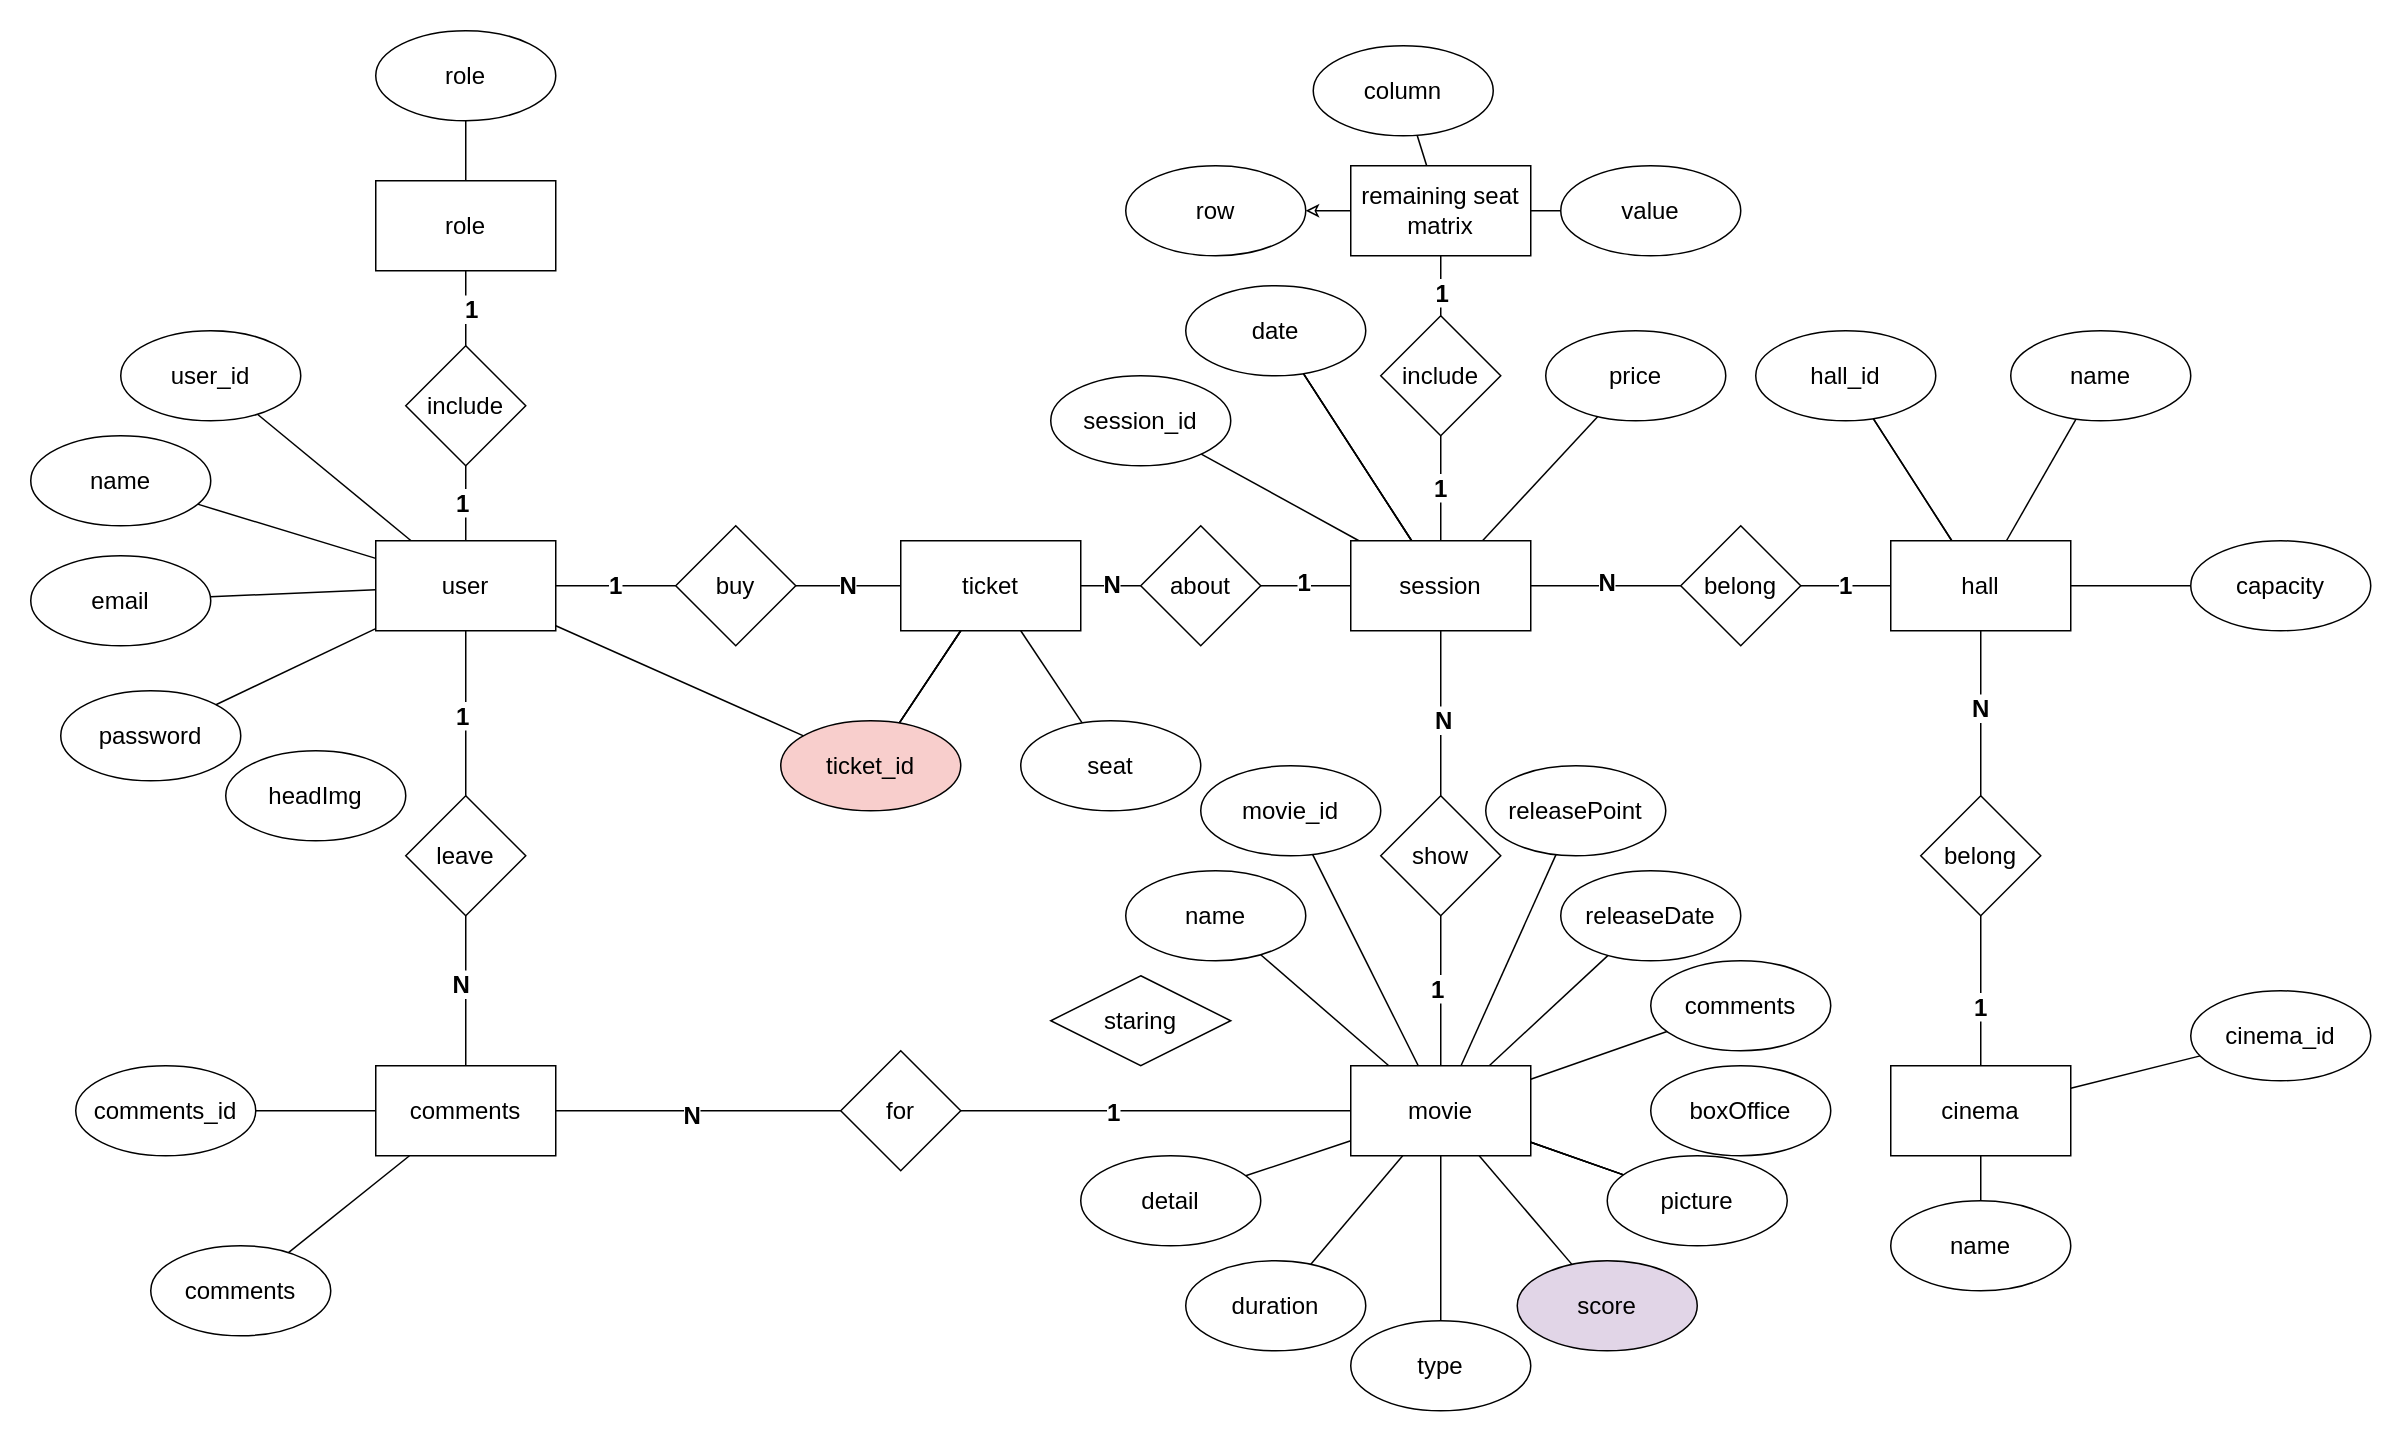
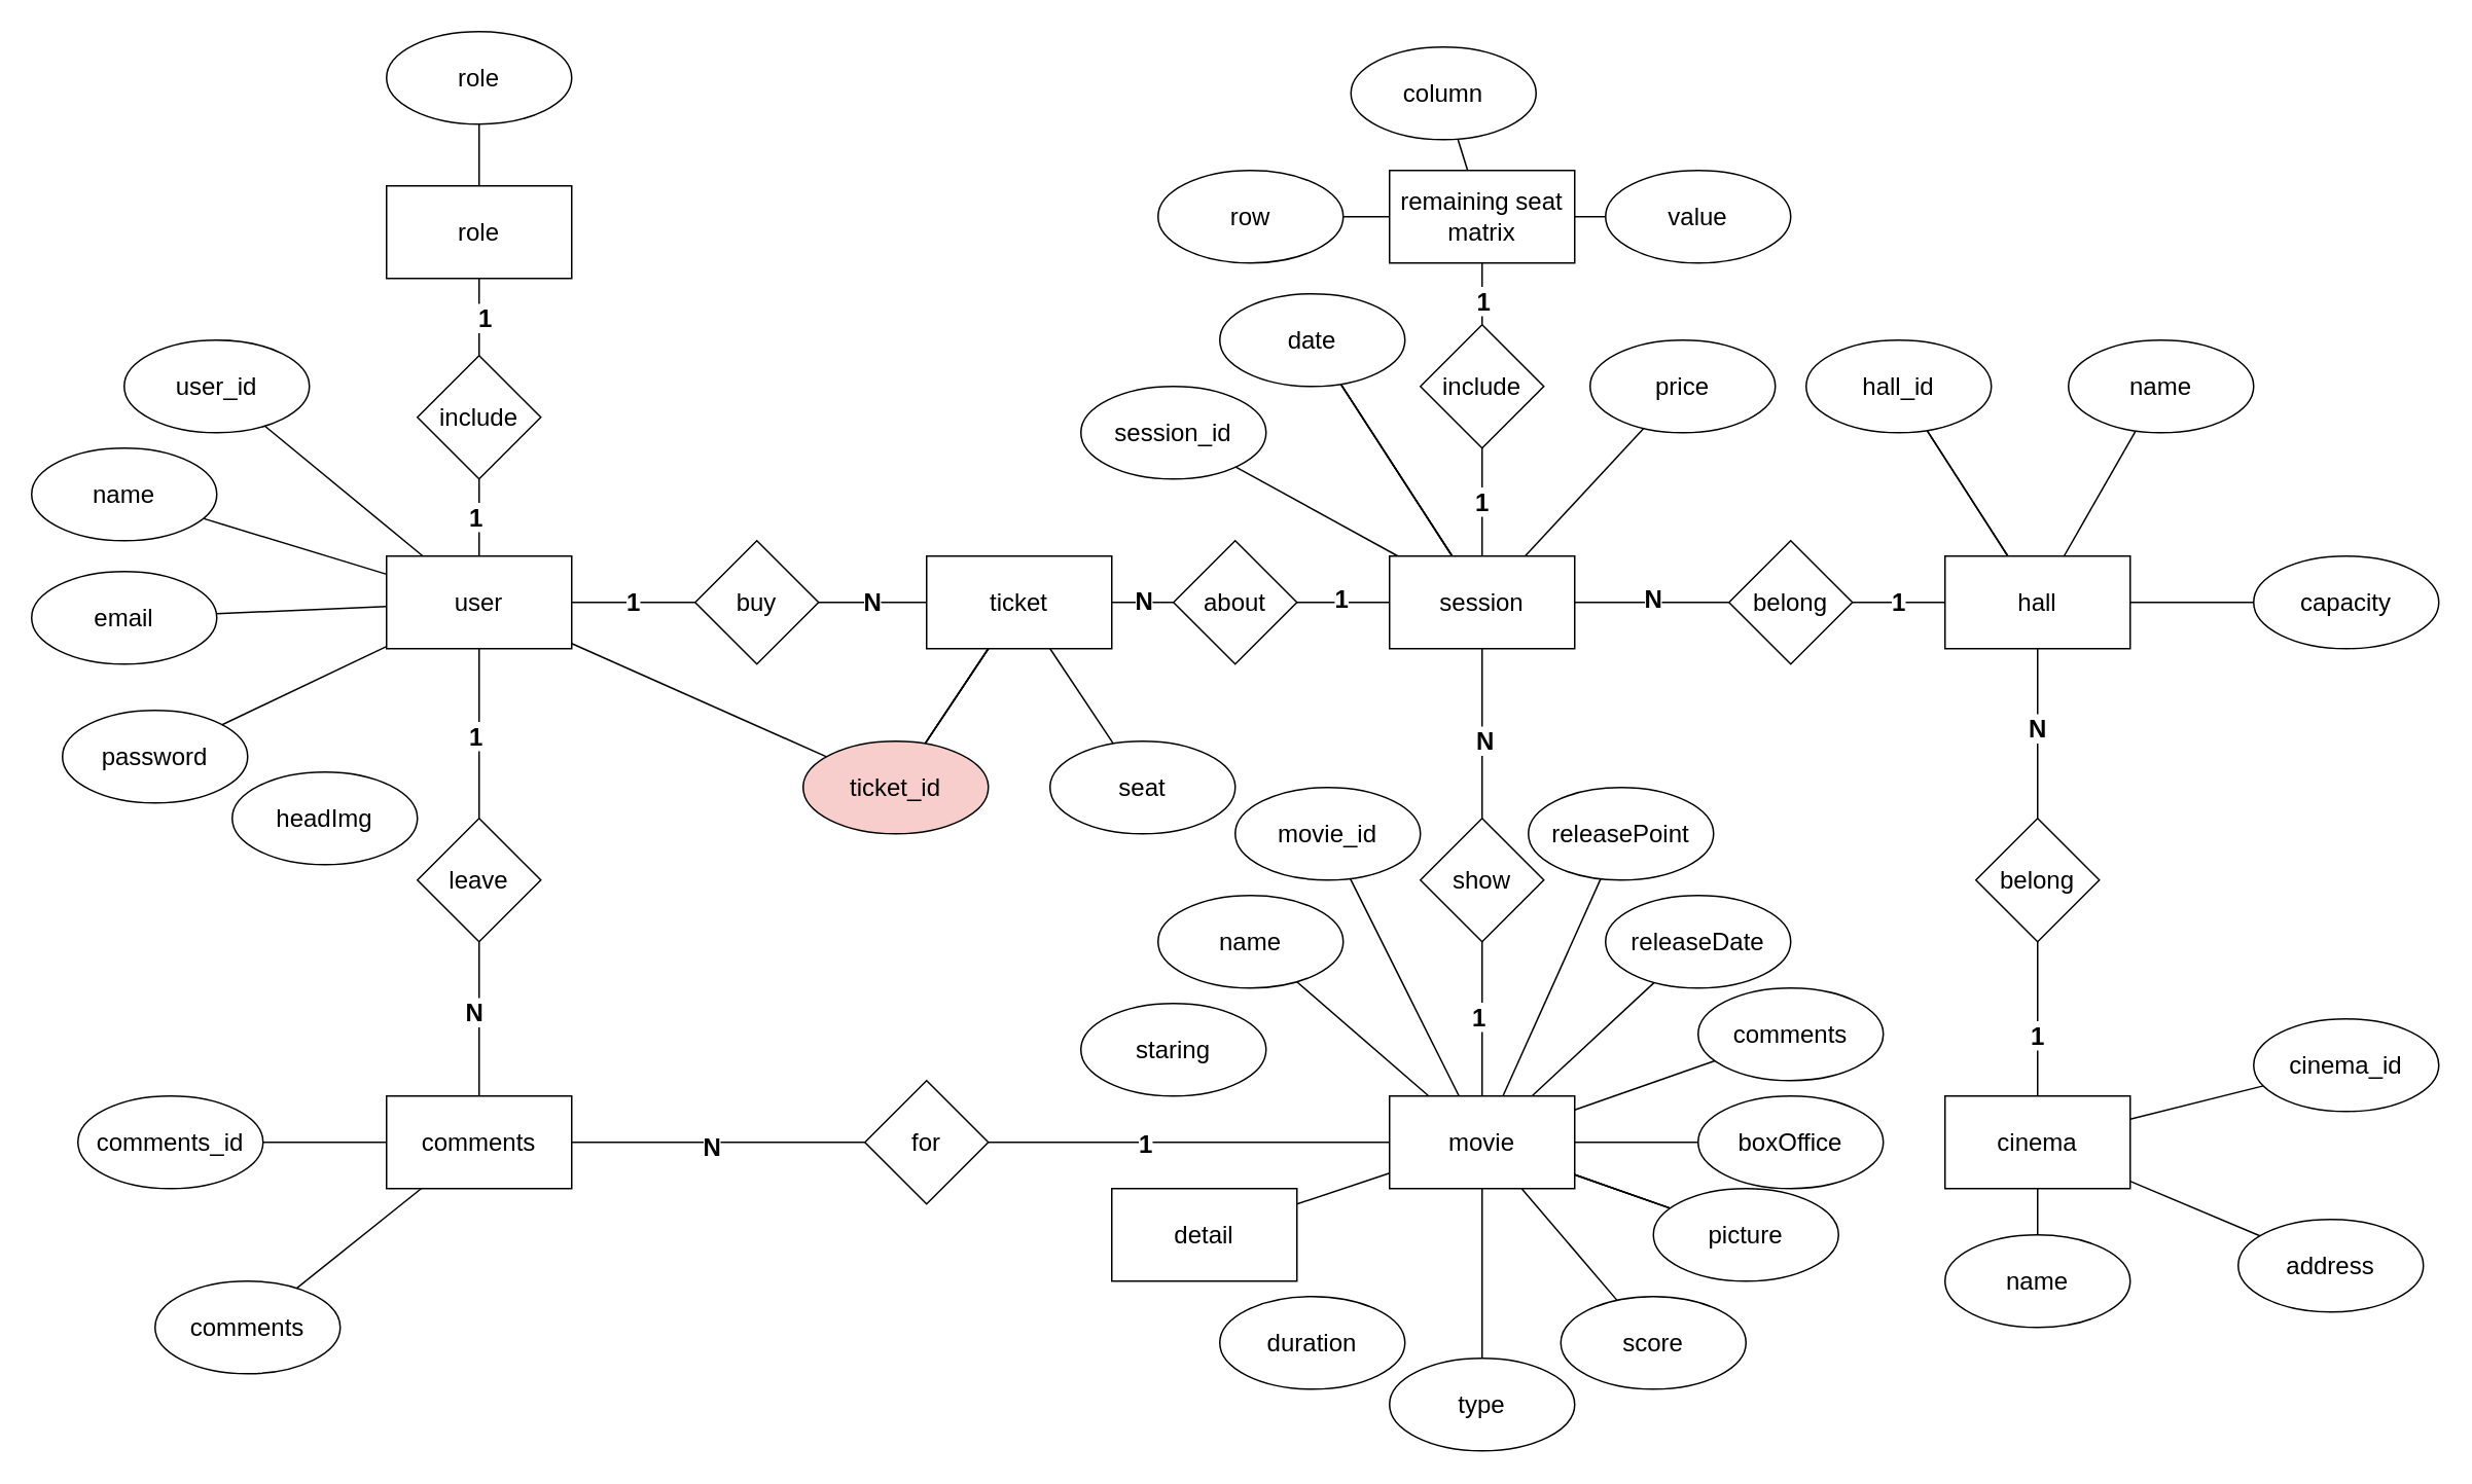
- <mxCell id="50" value="" style="edgeStyle=none;rounded=0;orthogonalLoop=1;jettySize=auto;html=1;fontSize=16;endArrow=classic;endFill=0;" edge="1" parent="1" source="53" target="54"><mxGeometry relative="1" as="geometry" /></mxCell>
+ <mxCell id="50" value="" style="edgeStyle=none;rounded=0;orthogonalLoop=1;jettySize=auto;html=1;fontSize=16;endArrow=none;endFill=0;" edge="1" parent="1" source="53" target="54"><mxGeometry relative="1" as="geometry" /></mxCell>
- <mxCell id="116" value="staring" style="rhombus;whiteSpace=wrap;html=1;fontSize=16;" vertex="1" parent="1"><mxGeometry x="700" y="650" width="120" height="60" as="geometry" /></mxCell>
+ <mxCell id="116" value="staring" style="ellipse;whiteSpace=wrap;html=1;fontSize=16;rounded=0;" vertex="1" parent="1"><mxGeometry x="700" y="650" width="120" height="60" as="geometry" /></mxCell>
+ <mxCell id="80" value="" style="edgeStyle=none;rounded=0;orthogonalLoop=1;jettySize=auto;html=1;fontSize=16;endArrow=none;endFill=0;" edge="1" parent="1" source="81" target="84"><mxGeometry relative="1" as="geometry" /></mxCell>
- <mxCell id="117" value="detail" style="ellipse;whiteSpace=wrap;html=1;fontSize=16;rounded=0;" vertex="1" parent="1"><mxGeometry x="720" y="770" width="120" height="60" as="geometry" /></mxCell>
+ <mxCell id="117" value="detail" style="whiteSpace=wrap;html=1;fontSize=16;rounded=0;" vertex="1" parent="1"><mxGeometry x="720" y="770" width="120" height="60" as="geometry" /></mxCell>
- <mxCell id="108" value="" style="edgeStyle=none;rounded=0;orthogonalLoop=1;jettySize=auto;html=1;fontSize=16;endArrow=none;endFill=0;" edge="1" parent="1" source="112" target="118"><mxGeometry relative="1" as="geometry" /></mxCell>
+ <mxCell id="108" value="" style="edgeStyle=none;rounded=0;orthogonalLoop=1;jettySize=auto;html=1;fontSize=16;endArrow=none;endFill=0;" edge="1" parent="1" source="112" target="122"><mxGeometry relative="1" as="geometry" /></mxCell>
+ <mxCell id="84" value="address" style="ellipse;whiteSpace=wrap;html=1;rounded=0;fontSize=16;" vertex="1" parent="1"><mxGeometry x="1450" y="790" width="120" height="60" as="geometry" /></mxCell>
- <mxCell id="120" value="score" style="ellipse;whiteSpace=wrap;html=1;fontSize=16;rounded=0;fillColor=#e1d5e7;" vertex="1" parent="1"><mxGeometry x="1011" y="840" width="120" height="60" as="geometry" /></mxCell>
+ <mxCell id="120" value="score" style="ellipse;whiteSpace=wrap;html=1;fontSize=16;rounded=0;" vertex="1" parent="1"><mxGeometry x="1011" y="840" width="120" height="60" as="geometry" /></mxCell>
